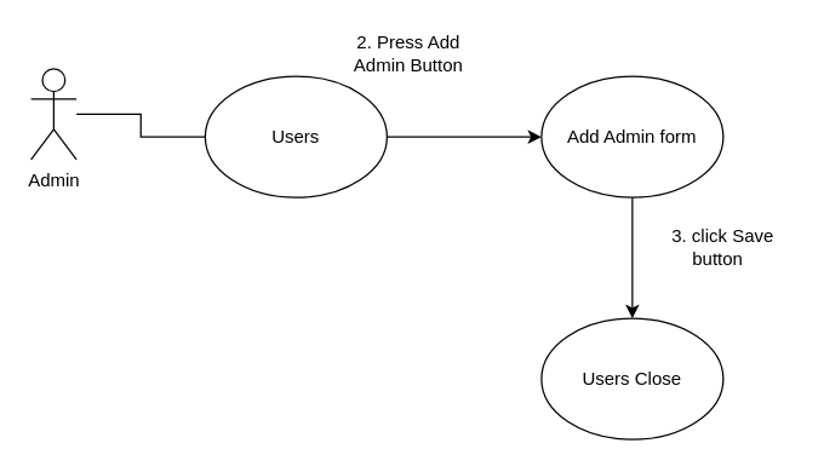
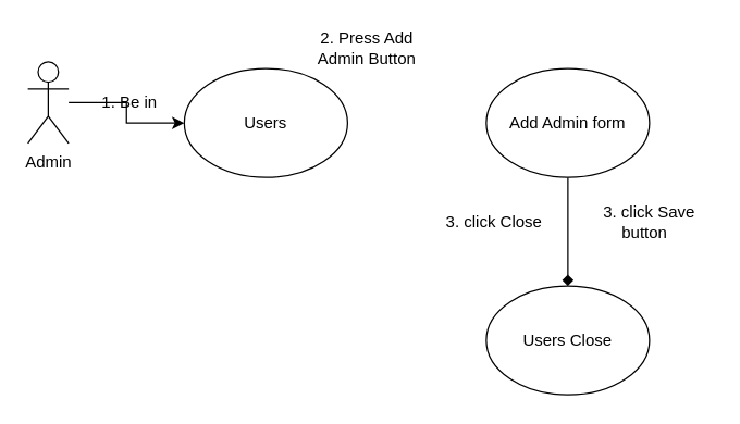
+ <mxCell id="8" value="1. Be in" style="text;html=1;strokeColor=none;fillColor=none;align=center;verticalAlign=middle;whiteSpace=wrap;rounded=0;" vertex="1" parent="1"><mxGeometry x="65" y="60" width="60" height="30" as="geometry" /></mxCell>
- <mxCell id="2" style="edgeStyle=orthogonalEdgeStyle;rounded=0;orthogonalLoop=1;jettySize=auto;html=1;entryX=0;entryY=0.5;entryDx=0;entryDy=0;endArrow=none;" edge="1" parent="1" source="3" target="5"><mxGeometry relative="1" as="geometry" /></mxCell>
+ <mxCell id="2" style="edgeStyle=orthogonalEdgeStyle;rounded=0;orthogonalLoop=1;jettySize=auto;html=1;entryX=0;entryY=0.5;entryDx=0;entryDy=0;" edge="1" parent="1" source="3" target="5"><mxGeometry relative="1" as="geometry" /></mxCell>
- <mxCell id="4" style="edgeStyle=orthogonalEdgeStyle;rounded=0;orthogonalLoop=1;jettySize=auto;html=1;entryX=0;entryY=0.5;entryDx=0;entryDy=0;" edge="1" parent="1" source="5" target="7"><mxGeometry relative="1" as="geometry" /></mxCell>
+ <mxCell id="11" value="3. click Close" style="text;html=1;strokeColor=none;fillColor=none;align=center;verticalAlign=middle;whiteSpace=wrap;rounded=0;" vertex="1" parent="1"><mxGeometry x="318" y="140" width="90" height="45" as="geometry" /></mxCell>
- <mxCell id="6" style="edgeStyle=orthogonalEdgeStyle;rounded=0;orthogonalLoop=1;jettySize=auto;html=1;exitX=0.5;exitY=1;exitDx=0;exitDy=0;entryX=0.5;entryY=0;entryDx=0;entryDy=0;" edge="1" parent="1" source="7" target="12"><mxGeometry relative="1" as="geometry" /></mxCell>
+ <mxCell id="6" style="edgeStyle=orthogonalEdgeStyle;rounded=0;orthogonalLoop=1;jettySize=auto;html=1;exitX=0.5;exitY=1;exitDx=0;exitDy=0;entryX=0.5;entryY=0;entryDx=0;entryDy=0;endArrow=diamond;" edge="1" parent="1" source="7" target="12"><mxGeometry relative="1" as="geometry" /></mxCell>
